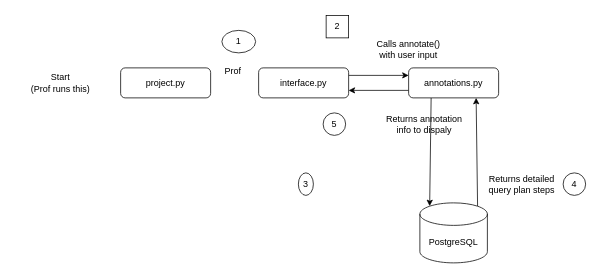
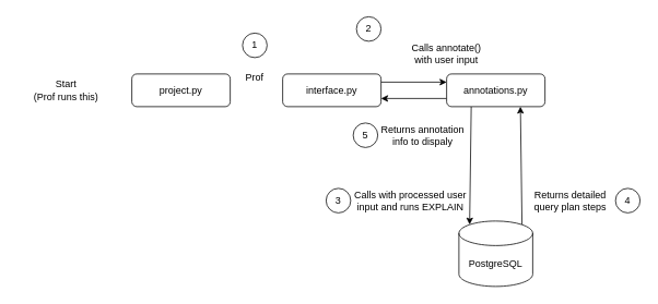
- <mxCell id="20" value="2" style="whiteSpace=wrap;html=1;aspect=fixed;rounded=0;" parent="1" vertex="1"><mxGeometry x="434" y="20" width="30" height="30" as="geometry" /></mxCell>
+ <mxCell id="20" value="2" style="ellipse;whiteSpace=wrap;html=1;aspect=fixed;" parent="1" vertex="1"><mxGeometry x="434" y="20" width="30" height="30" as="geometry" /></mxCell>
- <mxCell id="16" value="1" style="ellipse;whiteSpace=wrap;html=1;aspect=fixed;" parent="1" vertex="1"><mxGeometry x="295" y="40" width="45" height="30" as="geometry" /></mxCell>
+ <mxCell id="16" value="1" style="ellipse;whiteSpace=wrap;html=1;aspect=fixed;" parent="1" vertex="1"><mxGeometry x="295" y="40" width="30" height="30" as="geometry" /></mxCell>
- <mxCell id="11" value="Returns annotation info to dispaly" style="text;html=1;strokeColor=none;fillColor=none;align=center;verticalAlign=middle;whiteSpace=wrap;rounded=0;" parent="1" vertex="1"><mxGeometry x="510" y="150" width="110" height="30" as="geometry" /></mxCell>
+ <mxCell id="11" value="Returns annotation info to dispaly" style="text;html=1;strokeColor=none;fillColor=none;align=center;verticalAlign=middle;whiteSpace=wrap;rounded=0;" parent="1" vertex="1"><mxGeometry x="460" y="150" width="110" height="30" as="geometry" /></mxCell>
- <mxCell id="19" value="3" style="ellipse;whiteSpace=wrap;html=1;aspect=fixed;" parent="1" vertex="1"><mxGeometry x="397" y="230" width="20" height="30" as="geometry" /></mxCell>
+ <mxCell id="19" value="3" style="ellipse;whiteSpace=wrap;html=1;aspect=fixed;" parent="1" vertex="1"><mxGeometry x="397" y="230" width="30" height="30" as="geometry" /></mxCell>
+ <mxCell id="14" value="Calls with processed user input and runs EXPLAIN" style="text;html=1;strokeColor=none;fillColor=none;align=center;verticalAlign=middle;whiteSpace=wrap;rounded=0;" parent="1" vertex="1"><mxGeometry x="430" y="230" width="140" height="30" as="geometry" /></mxCell>
